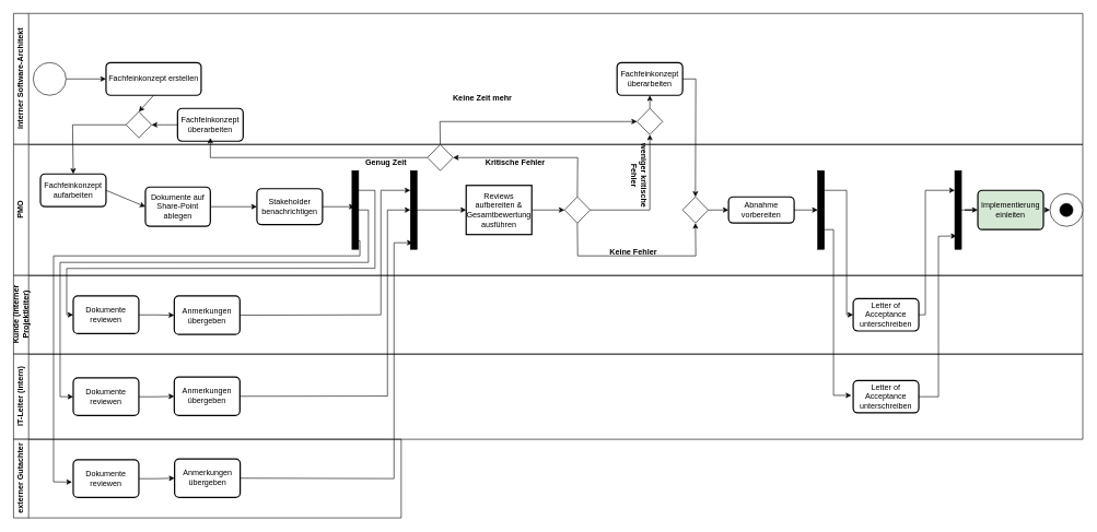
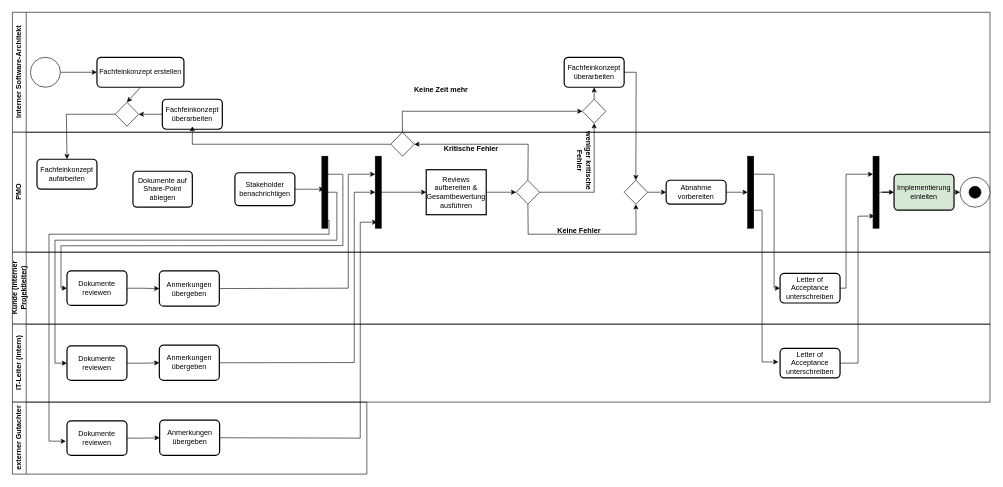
- <mxCell id="73" value="&lt;b&gt;Genug Zeit&lt;/b&gt;" style="text;html=1;align=center;verticalAlign=middle;whiteSpace=wrap;rounded=0;" vertex="1" parent="1"><mxGeometry x="533" y="233" width="110" height="30" as="geometry" /></mxCell>
- <mxCell id="15" value="" style="endArrow=classic;html=1;rounded=0;exitX=1;exitY=0.5;exitDx=0;exitDy=0;entryX=0;entryY=0.5;entryDx=0;entryDy=0;" edge="1" parent="11" source="12" target="14"><mxGeometry width="50" height="50" relative="1" as="geometry"><mxPoint x="141" y="90" as="sourcePoint" /><mxPoint x="191" y="40" as="targetPoint" /></mxGeometry></mxCell>
- <mxCell id="13" value="" style="edgeStyle=orthogonalEdgeStyle;rounded=0;orthogonalLoop=1;jettySize=auto;html=1;" edge="1" parent="11" source="14" target="16"><mxGeometry relative="1" as="geometry" /></mxCell>
